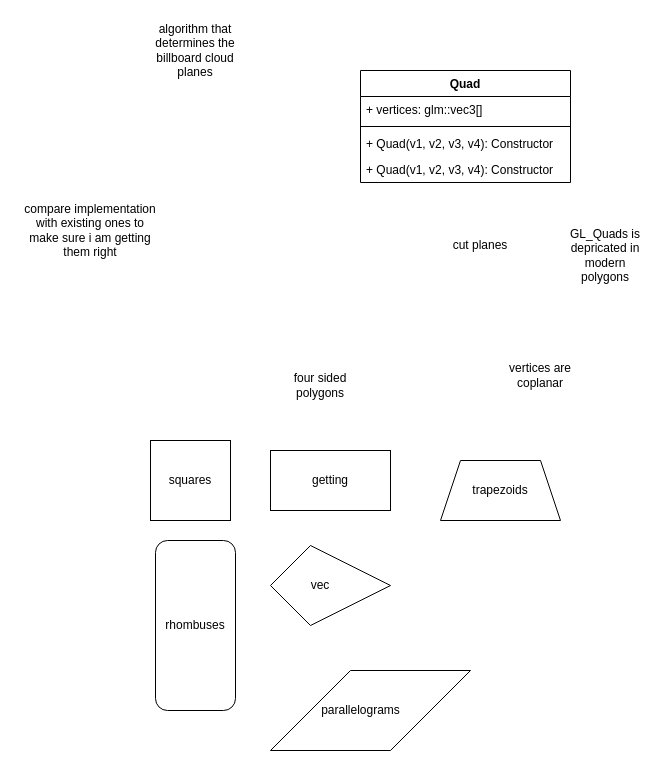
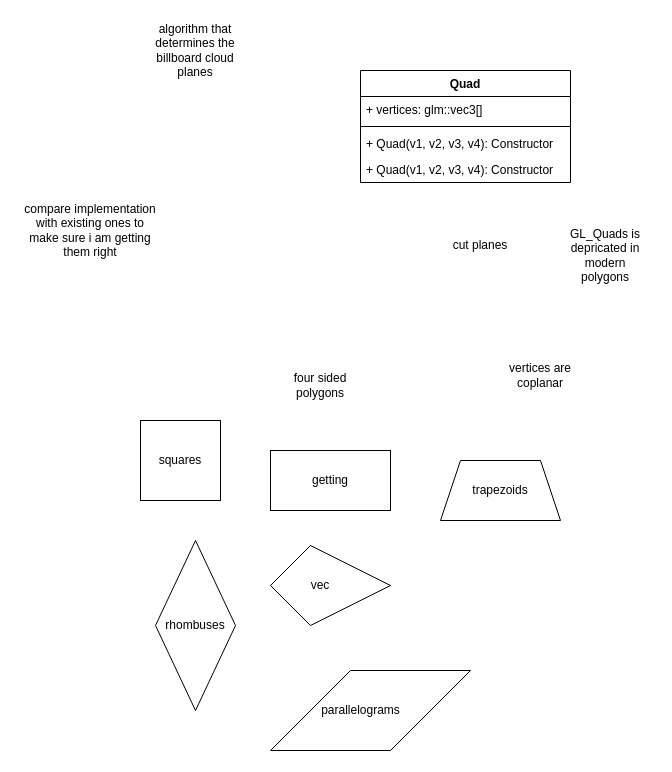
- <mxCell id="6" value="squares" style="whiteSpace=wrap;html=1;aspect=fixed;" vertex="1" parent="1"><mxGeometry x="150" y="440" width="80" height="80" as="geometry" /></mxCell>
+ <mxCell id="6" value="squares" style="whiteSpace=wrap;html=1;aspect=fixed;" vertex="1" parent="1"><mxGeometry x="140" y="420" width="80" height="80" as="geometry" /></mxCell>
- <mxCell id="14" value="rhombuses" style="whiteSpace=wrap;html=1;rounded=1;" vertex="1" parent="1"><mxGeometry x="155" y="540" width="80" height="170" as="geometry" /></mxCell>
+ <mxCell id="14" value="rhombuses" style="rhombus;whiteSpace=wrap;html=1;" vertex="1" parent="1"><mxGeometry x="155" y="540" width="80" height="170" as="geometry" /></mxCell>
